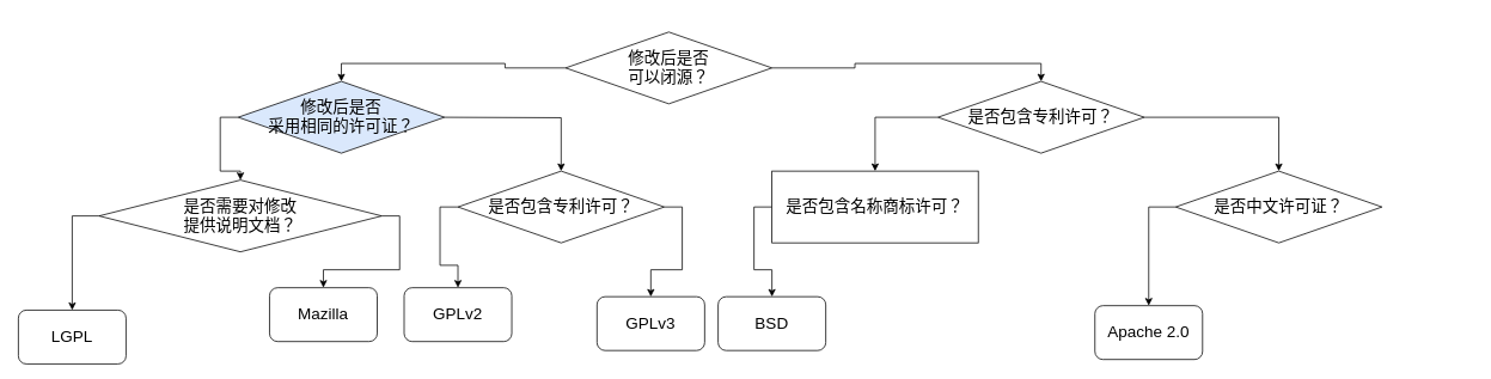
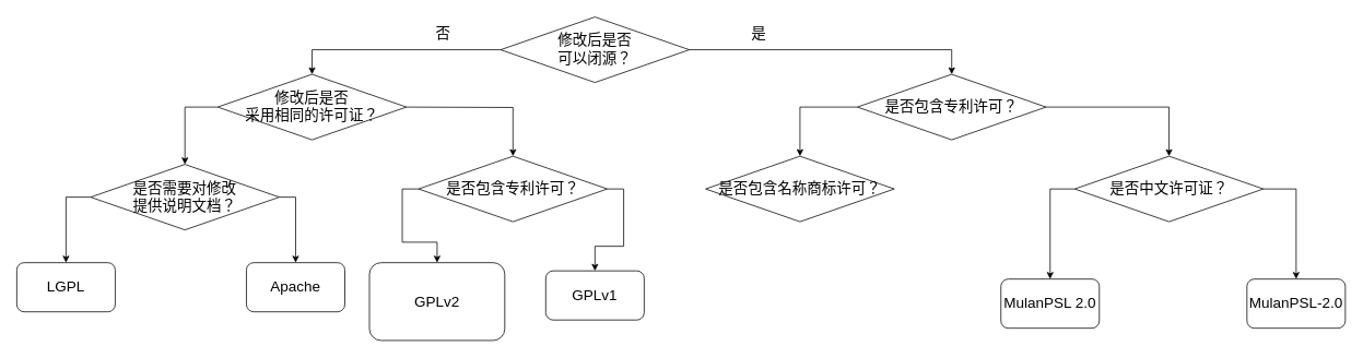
+ <mxCell id="30" value="&lt;font style=&quot;font-size: 18px&quot;&gt;否&lt;/font&gt;" style="text;html=1;strokeColor=none;fillColor=none;align=center;verticalAlign=middle;whiteSpace=wrap;rounded=0;" parent="1" vertex="1"><mxGeometry x="520" y="30" width="40" height="20" as="geometry" /></mxCell>
+ <mxCell id="31" value="&lt;font style=&quot;font-size: 18px&quot;&gt;是&lt;/font&gt;" style="text;html=1;strokeColor=none;fillColor=none;align=center;verticalAlign=middle;whiteSpace=wrap;rounded=0;" parent="1" vertex="1"><mxGeometry x="905" y="30" width="40" height="20" as="geometry" /></mxCell>
- <mxCell id="4" value="&lt;font style=&quot;font-size: 18px&quot;&gt;修改后是否&lt;br&gt;可以闭源？&lt;/font&gt;" style="rhombus;whiteSpace=wrap;html=1;" parent="1" vertex="1"><mxGeometry x="630" y="35" width="230" height="80" as="geometry" /></mxCell>
+ <mxCell id="4" value="&lt;font style=&quot;font-size: 18px&quot;&gt;修改后是否&lt;br&gt;可以闭源？&lt;/font&gt;" style="rhombus;whiteSpace=wrap;html=1;" parent="1" vertex="1"><mxGeometry x="610" y="20" width="230" height="80" as="geometry" /></mxCell>
- <mxCell id="6" value="&lt;font style=&quot;font-size: 18px&quot;&gt;修改后是否&lt;br&gt;采用相同的许可证？&lt;/font&gt;" style="rhombus;whiteSpace=wrap;html=1;fillColor=#dae8fc;" parent="1" vertex="1"><mxGeometry x="265" y="90" width="230" height="80" as="geometry" /></mxCell>
+ <mxCell id="6" value="&lt;font style=&quot;font-size: 18px&quot;&gt;修改后是否&lt;br&gt;采用相同的许可证？&lt;/font&gt;" style="rhombus;whiteSpace=wrap;html=1;" parent="1" vertex="1"><mxGeometry x="265" y="90" width="230" height="80" as="geometry" /></mxCell>
- <mxCell id="16" value="&lt;span style=&quot;font-size: 18px&quot;&gt;是否包含名称商标许可？&lt;/span&gt;" style="whiteSpace=wrap;html=1;rounded=0;" parent="1" vertex="1"><mxGeometry x="860" y="190" width="230" height="80" as="geometry" /></mxCell>
+ <mxCell id="16" value="&lt;span style=&quot;font-size: 18px&quot;&gt;是否包含名称商标许可？&lt;/span&gt;" style="rhombus;whiteSpace=wrap;html=1;" parent="1" vertex="1"><mxGeometry x="860" y="190" width="230" height="80" as="geometry" /></mxCell>
+ <mxCell id="18" style="edgeStyle=orthogonalEdgeStyle;rounded=0;orthogonalLoop=1;jettySize=auto;html=1;exitX=1;exitY=0.5;exitDx=0;exitDy=0;entryX=0.5;entryY=0;entryDx=0;entryDy=0;" parent="1" source="19" target="28" edge="1"><mxGeometry relative="1" as="geometry" /></mxCell>
- <mxCell id="8" value="&lt;span style=&quot;font-size: 18px&quot;&gt;是否需要对修改&lt;br&gt;提供说明文档？&lt;/span&gt;" style="rhombus;whiteSpace=wrap;html=1;" parent="1" vertex="1"><mxGeometry x="110" y="200" width="315" height="80" as="geometry" /></mxCell>
+ <mxCell id="8" value="&lt;span style=&quot;font-size: 18px&quot;&gt;是否需要对修改&lt;br&gt;提供说明文档？&lt;/span&gt;" style="rhombus;whiteSpace=wrap;html=1;" parent="1" vertex="1"><mxGeometry x="110" y="200" width="230" height="80" as="geometry" /></mxCell>
- <mxCell id="15" style="edgeStyle=orthogonalEdgeStyle;rounded=0;orthogonalLoop=1;jettySize=auto;html=1;exitX=0;exitY=0.5;exitDx=0;exitDy=0;entryX=0.5;entryY=0;entryDx=0;entryDy=0;" parent="1" source="16" target="27" edge="1"><mxGeometry relative="1" as="geometry" /></mxCell>
- <mxCell id="22" value="&lt;font style=&quot;font-size: 18px&quot;&gt;Mazilla&lt;/font&gt;" style="rounded=1;whiteSpace=wrap;html=1;" parent="1" vertex="1"><mxGeometry x="300" y="320" width="120" height="60" as="geometry" /></mxCell>
+ <mxCell id="22" value="&lt;font style=&quot;font-size: 18px&quot;&gt;Apache&lt;/font&gt;" style="rounded=1;whiteSpace=wrap;html=1;" parent="1" vertex="1"><mxGeometry x="300" y="320" width="120" height="60" as="geometry" /></mxCell>
- <mxCell id="24" value="&lt;font style=&quot;font-size: 18px&quot;&gt;GPLv2&lt;/font&gt;" style="rounded=1;whiteSpace=wrap;html=1;" parent="1" vertex="1"><mxGeometry x="450" y="320" width="120" height="60" as="geometry" /></mxCell>
+ <mxCell id="24" value="&lt;font style=&quot;font-size: 18px&quot;&gt;GPLv2&lt;/font&gt;" style="rounded=1;whiteSpace=wrap;html=1;" parent="1" vertex="1"><mxGeometry x="450" y="320" width="165" height="95" as="geometry" /></mxCell>
- <mxCell id="25" value="&lt;font style=&quot;font-size: 18px&quot;&gt;GPLv3&lt;/font&gt;" style="rounded=1;whiteSpace=wrap;html=1;" parent="1" vertex="1"><mxGeometry x="665" y="330" width="120" height="60" as="geometry" /></mxCell>
+ <mxCell id="25" value="&lt;font style=&quot;font-size: 18px&quot;&gt;GPLv1&lt;/font&gt;" style="rounded=1;whiteSpace=wrap;html=1;" parent="1" vertex="1"><mxGeometry x="665" y="330" width="120" height="60" as="geometry" /></mxCell>
- <mxCell id="27" value="&lt;font style=&quot;font-size: 18px&quot;&gt;BSD&lt;/font&gt;" style="rounded=1;whiteSpace=wrap;html=1;" parent="1" vertex="1"><mxGeometry x="800" y="330" width="120" height="60" as="geometry" /></mxCell>
- <mxCell id="29" value="&lt;font style=&quot;font-size: 18px&quot;&gt;Apache 2.0&lt;/font&gt;" style="rounded=1;whiteSpace=wrap;html=1;" parent="1" vertex="1"><mxGeometry x="1220" y="340" width="120" height="60" as="geometry" /></mxCell>
+ <mxCell id="29" value="&lt;font style=&quot;font-size: 18px&quot;&gt;MulanPSL 2.0&lt;/font&gt;" style="rounded=1;whiteSpace=wrap;html=1;" parent="1" vertex="1"><mxGeometry x="1220" y="340" width="120" height="60" as="geometry" /></mxCell>
+ <mxCell id="28" value="&lt;font style=&quot;font-size: 18px&quot;&gt;MulanPSL-2.0&lt;/font&gt;" style="rounded=1;whiteSpace=wrap;html=1;" parent="1" vertex="1"><mxGeometry x="1520" y="340" width="120" height="60" as="geometry" /></mxCell>
- <mxCell id="20" value="&lt;font style=&quot;font-size: 18px&quot;&gt;LGPL&lt;/font&gt;" style="rounded=1;whiteSpace=wrap;html=1;" parent="1" vertex="1"><mxGeometry x="20" y="345" width="120" height="60" as="geometry" /></mxCell>
+ <mxCell id="20" value="&lt;font style=&quot;font-size: 18px&quot;&gt;LGPL&lt;/font&gt;" style="rounded=1;whiteSpace=wrap;html=1;" parent="1" vertex="1"><mxGeometry x="20" y="320" width="120" height="60" as="geometry" /></mxCell>
